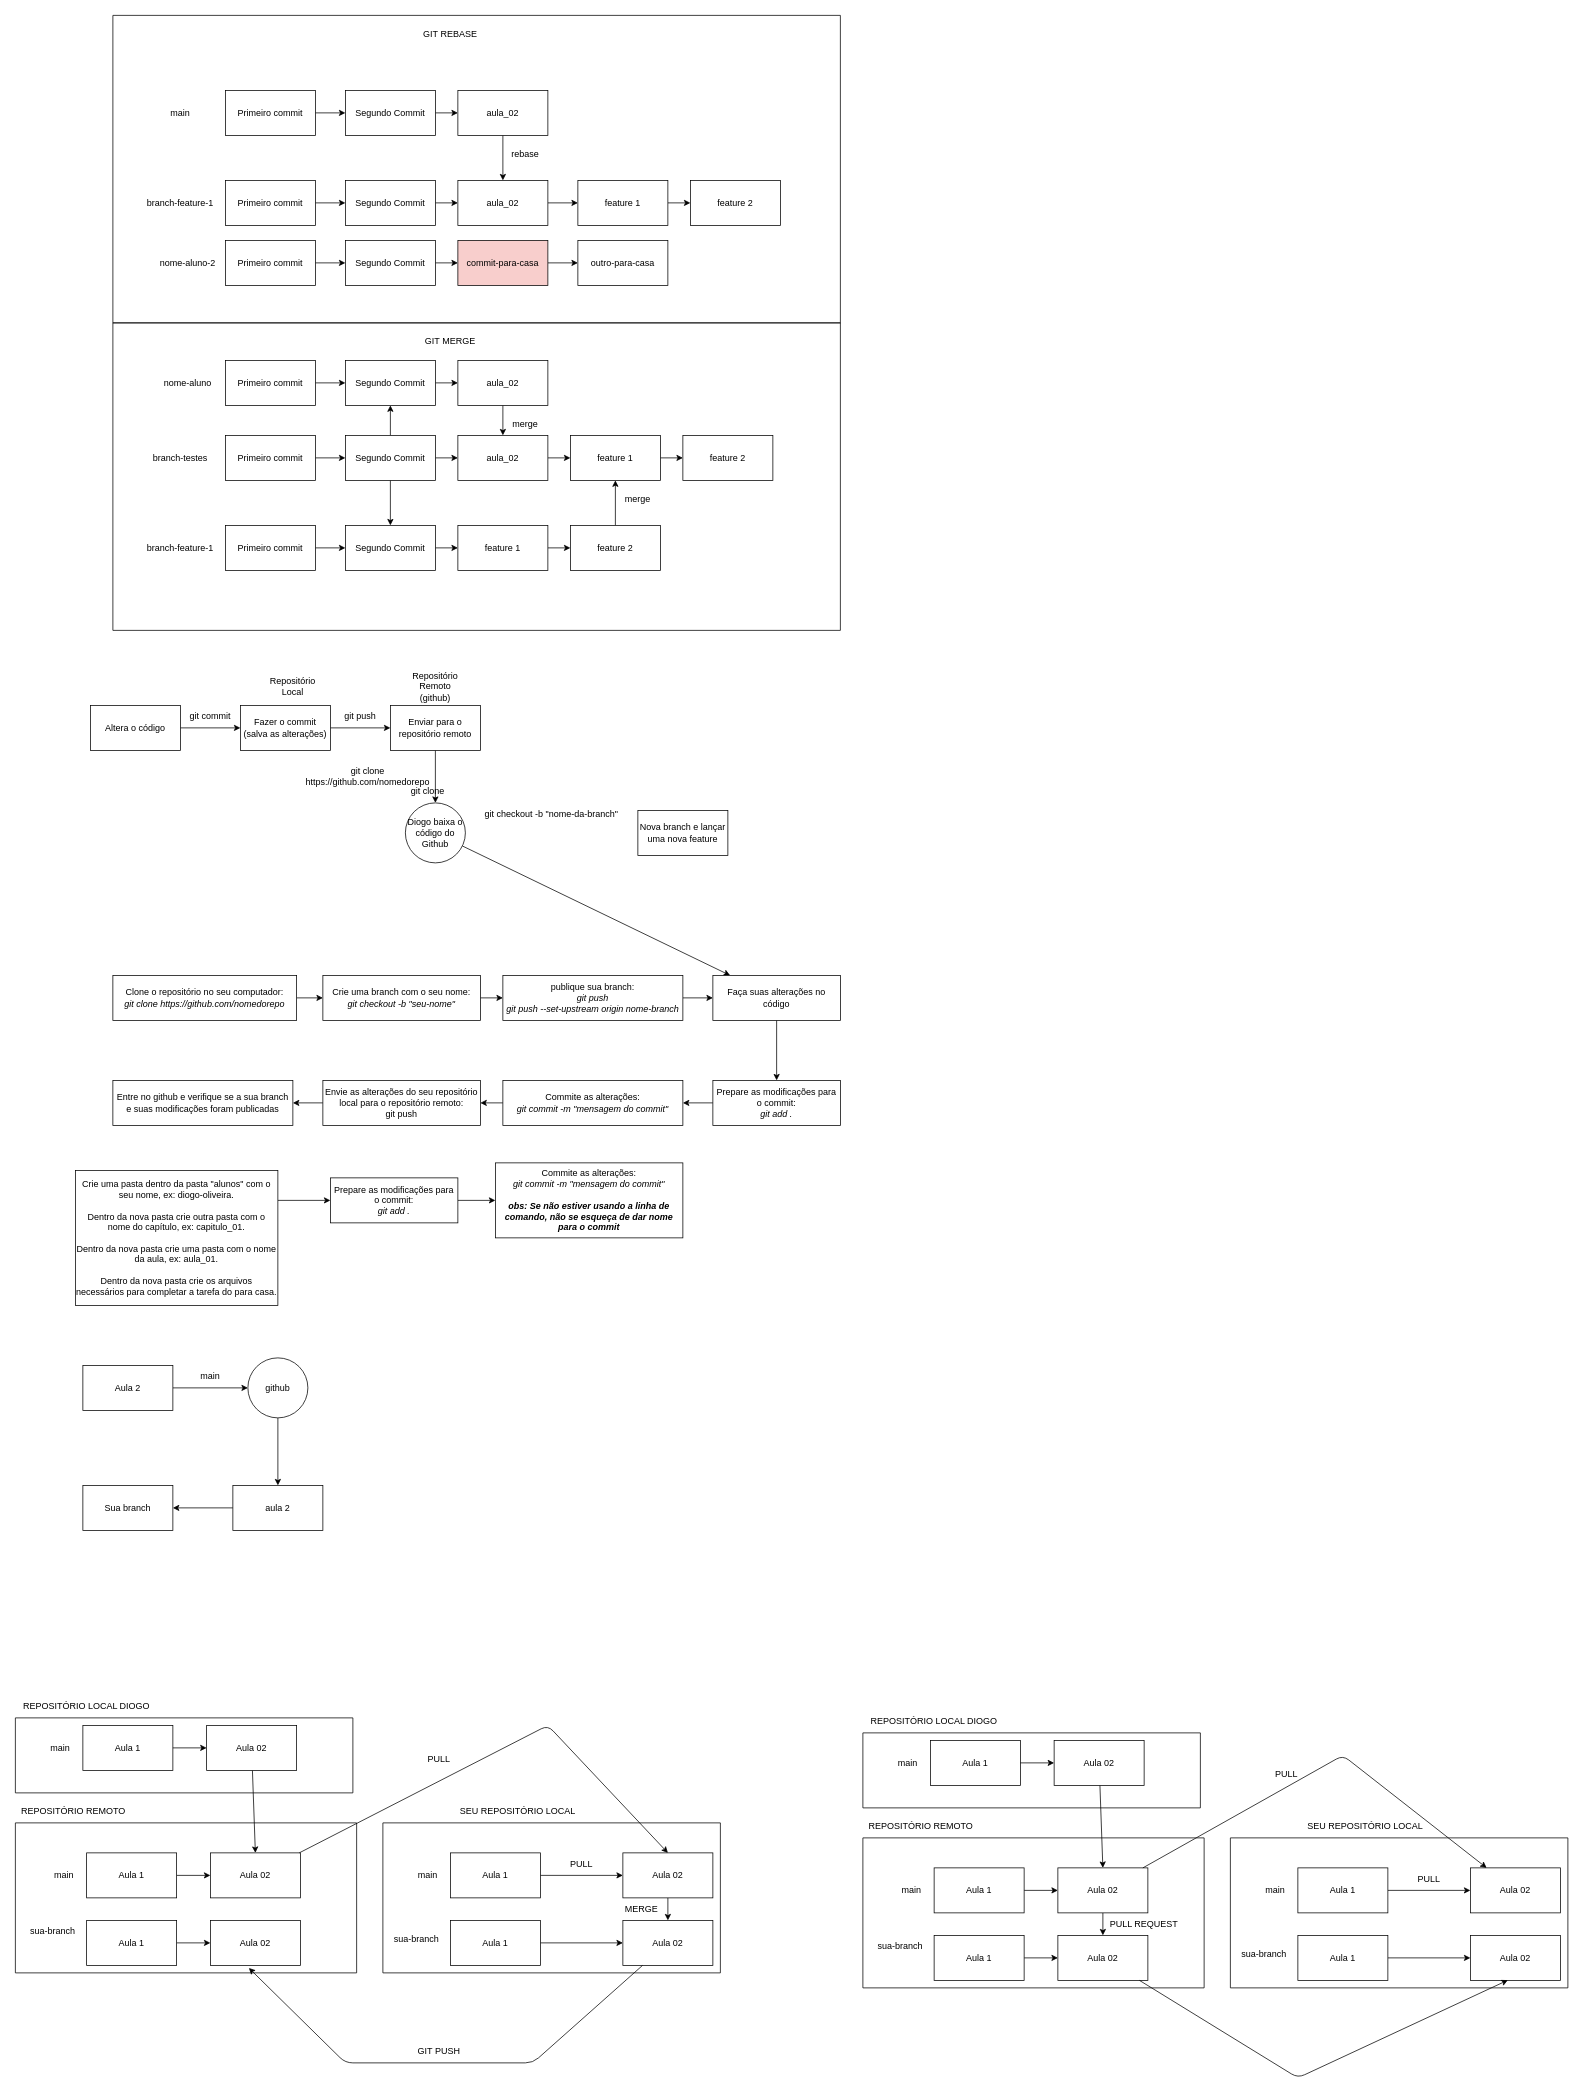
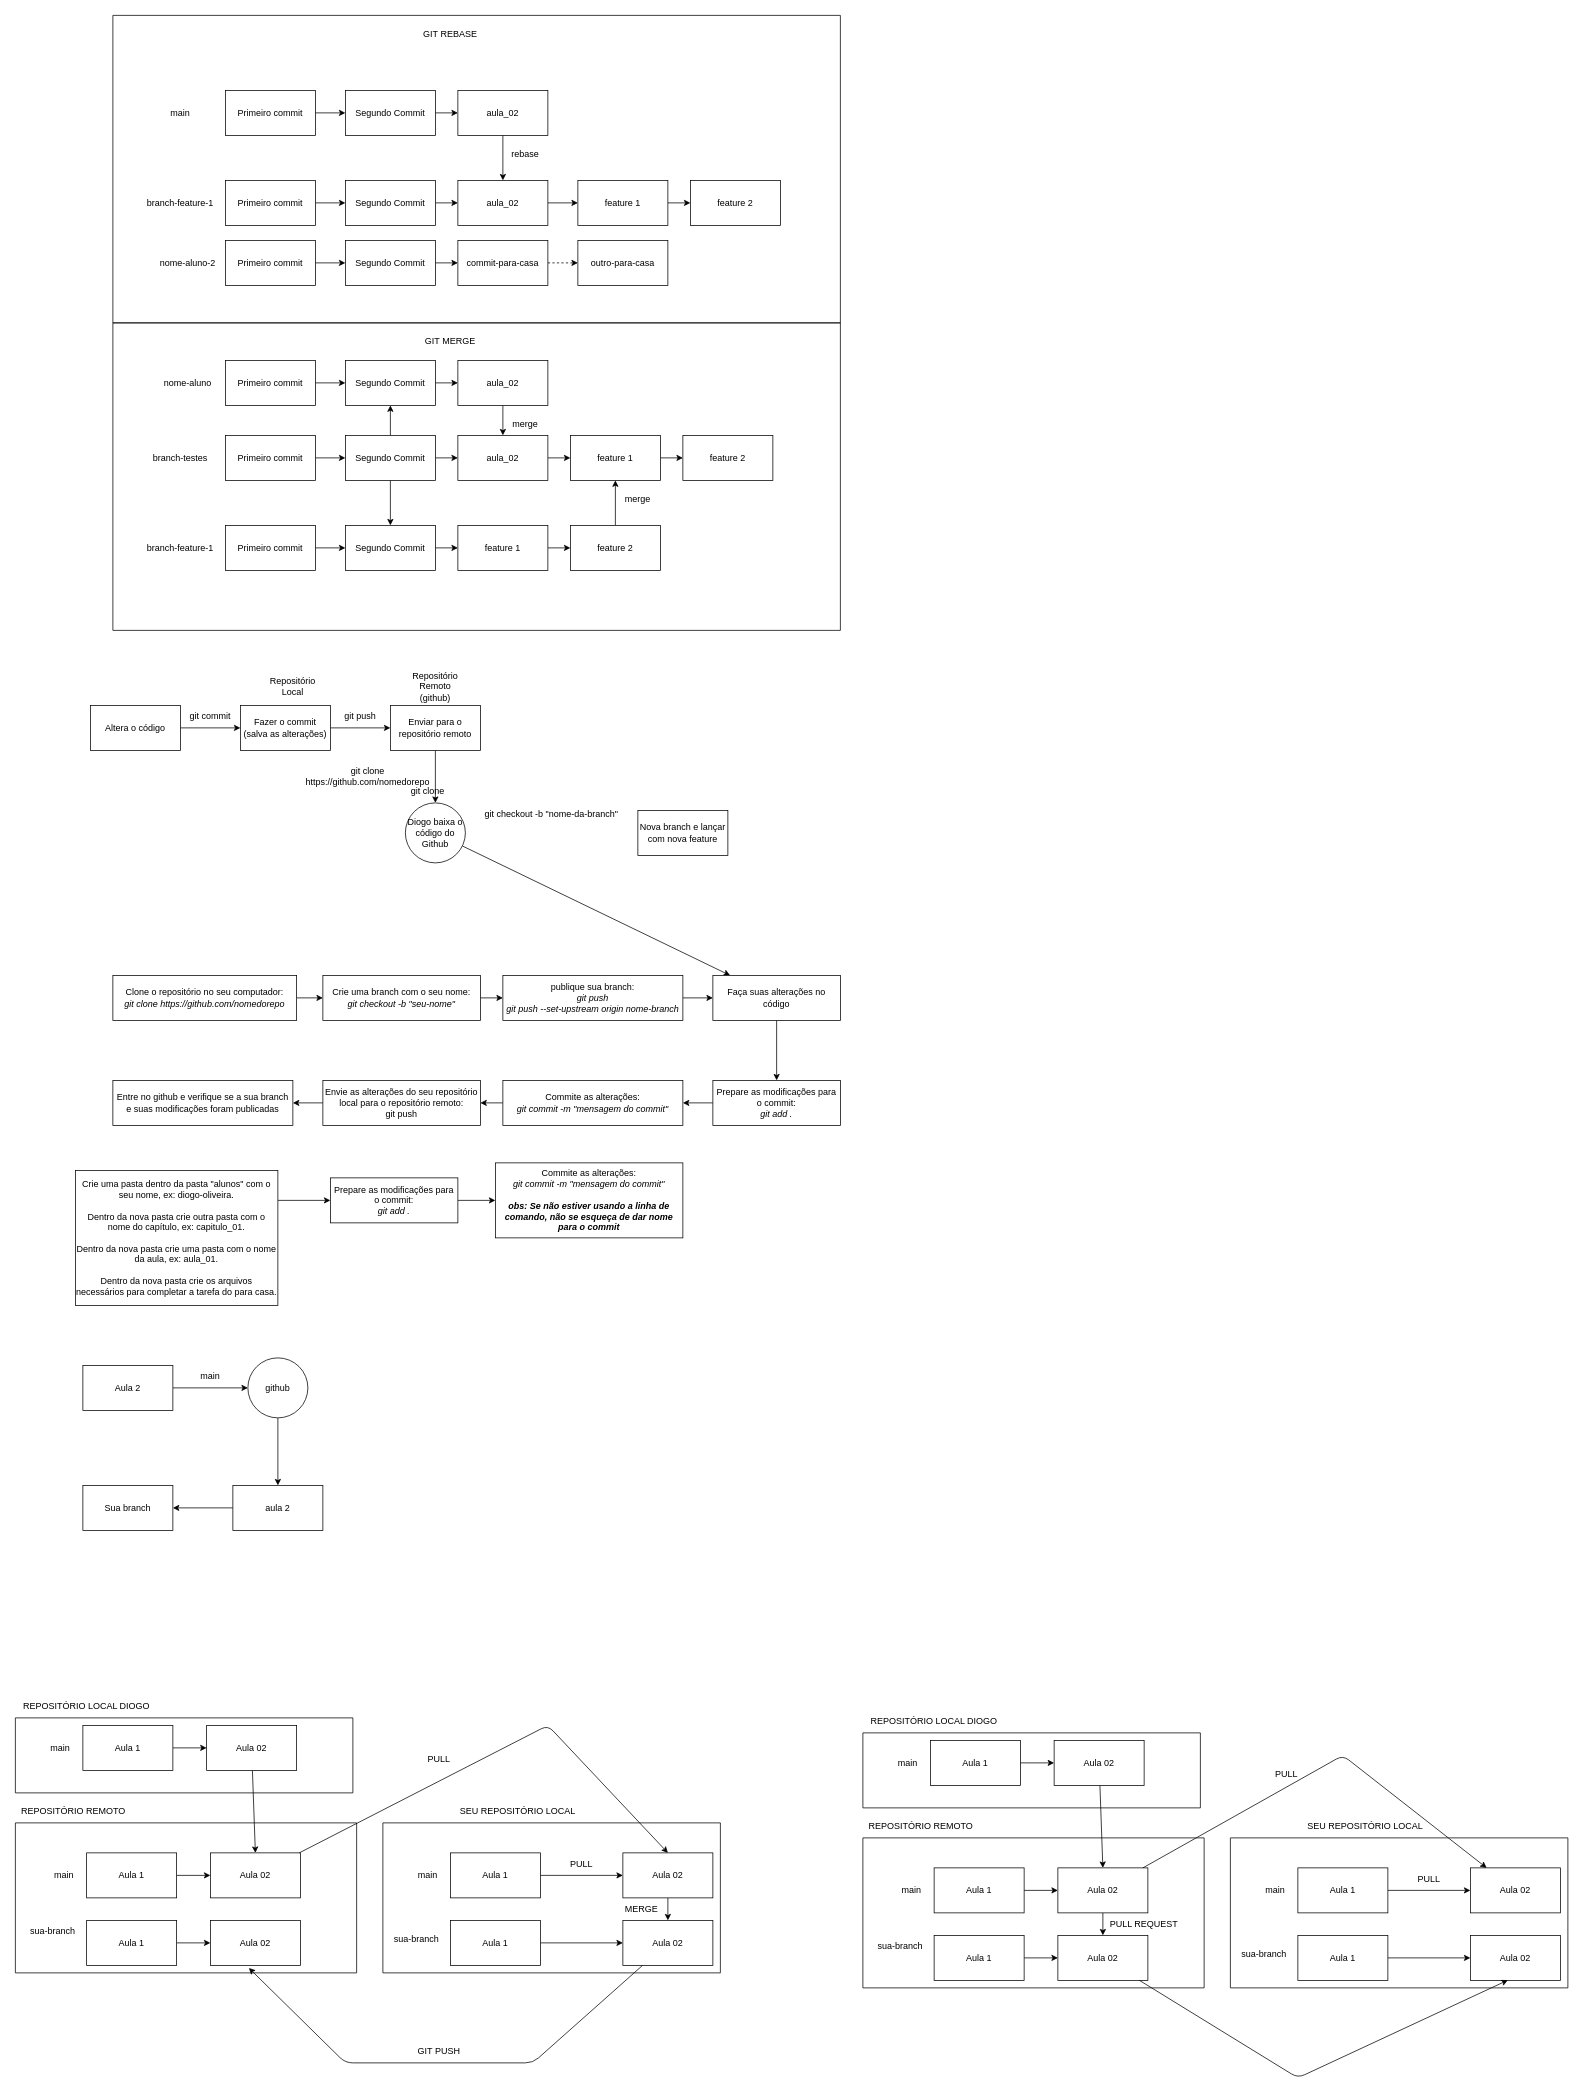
- <mxCell id="47" value="commit-para-casa" style="whiteSpace=wrap;html=1;rounded=0;fillColor=#f8cecc;" parent="1" vertex="1"><mxGeometry x="610" y="320" width="120" height="60" as="geometry" /></mxCell>
+ <mxCell id="47" value="commit-para-casa" style="whiteSpace=wrap;html=1;rounded=0;" parent="1" vertex="1"><mxGeometry x="610" y="320" width="120" height="60" as="geometry" /></mxCell>
- <mxCell id="46" value="" style="edgeStyle=none;html=1;" parent="1" source="47" target="48" edge="1"><mxGeometry relative="1" as="geometry" /></mxCell>
+ <mxCell id="46" value="" style="edgeStyle=none;html=1;dashed=1;" parent="1" source="47" target="48" edge="1"><mxGeometry relative="1" as="geometry" /></mxCell>
- <mxCell id="14" value="Nova branch e lançar uma nova feature" style="whiteSpace=wrap;html=1;rounded=0;" parent="1" vertex="1"><mxGeometry x="850" y="1080" width="120" height="60" as="geometry" /></mxCell>
+ <mxCell id="14" value="Nova branch e lançar com nova feature" style="whiteSpace=wrap;html=1;rounded=0;" parent="1" vertex="1"><mxGeometry x="850" y="1080" width="120" height="60" as="geometry" /></mxCell>
